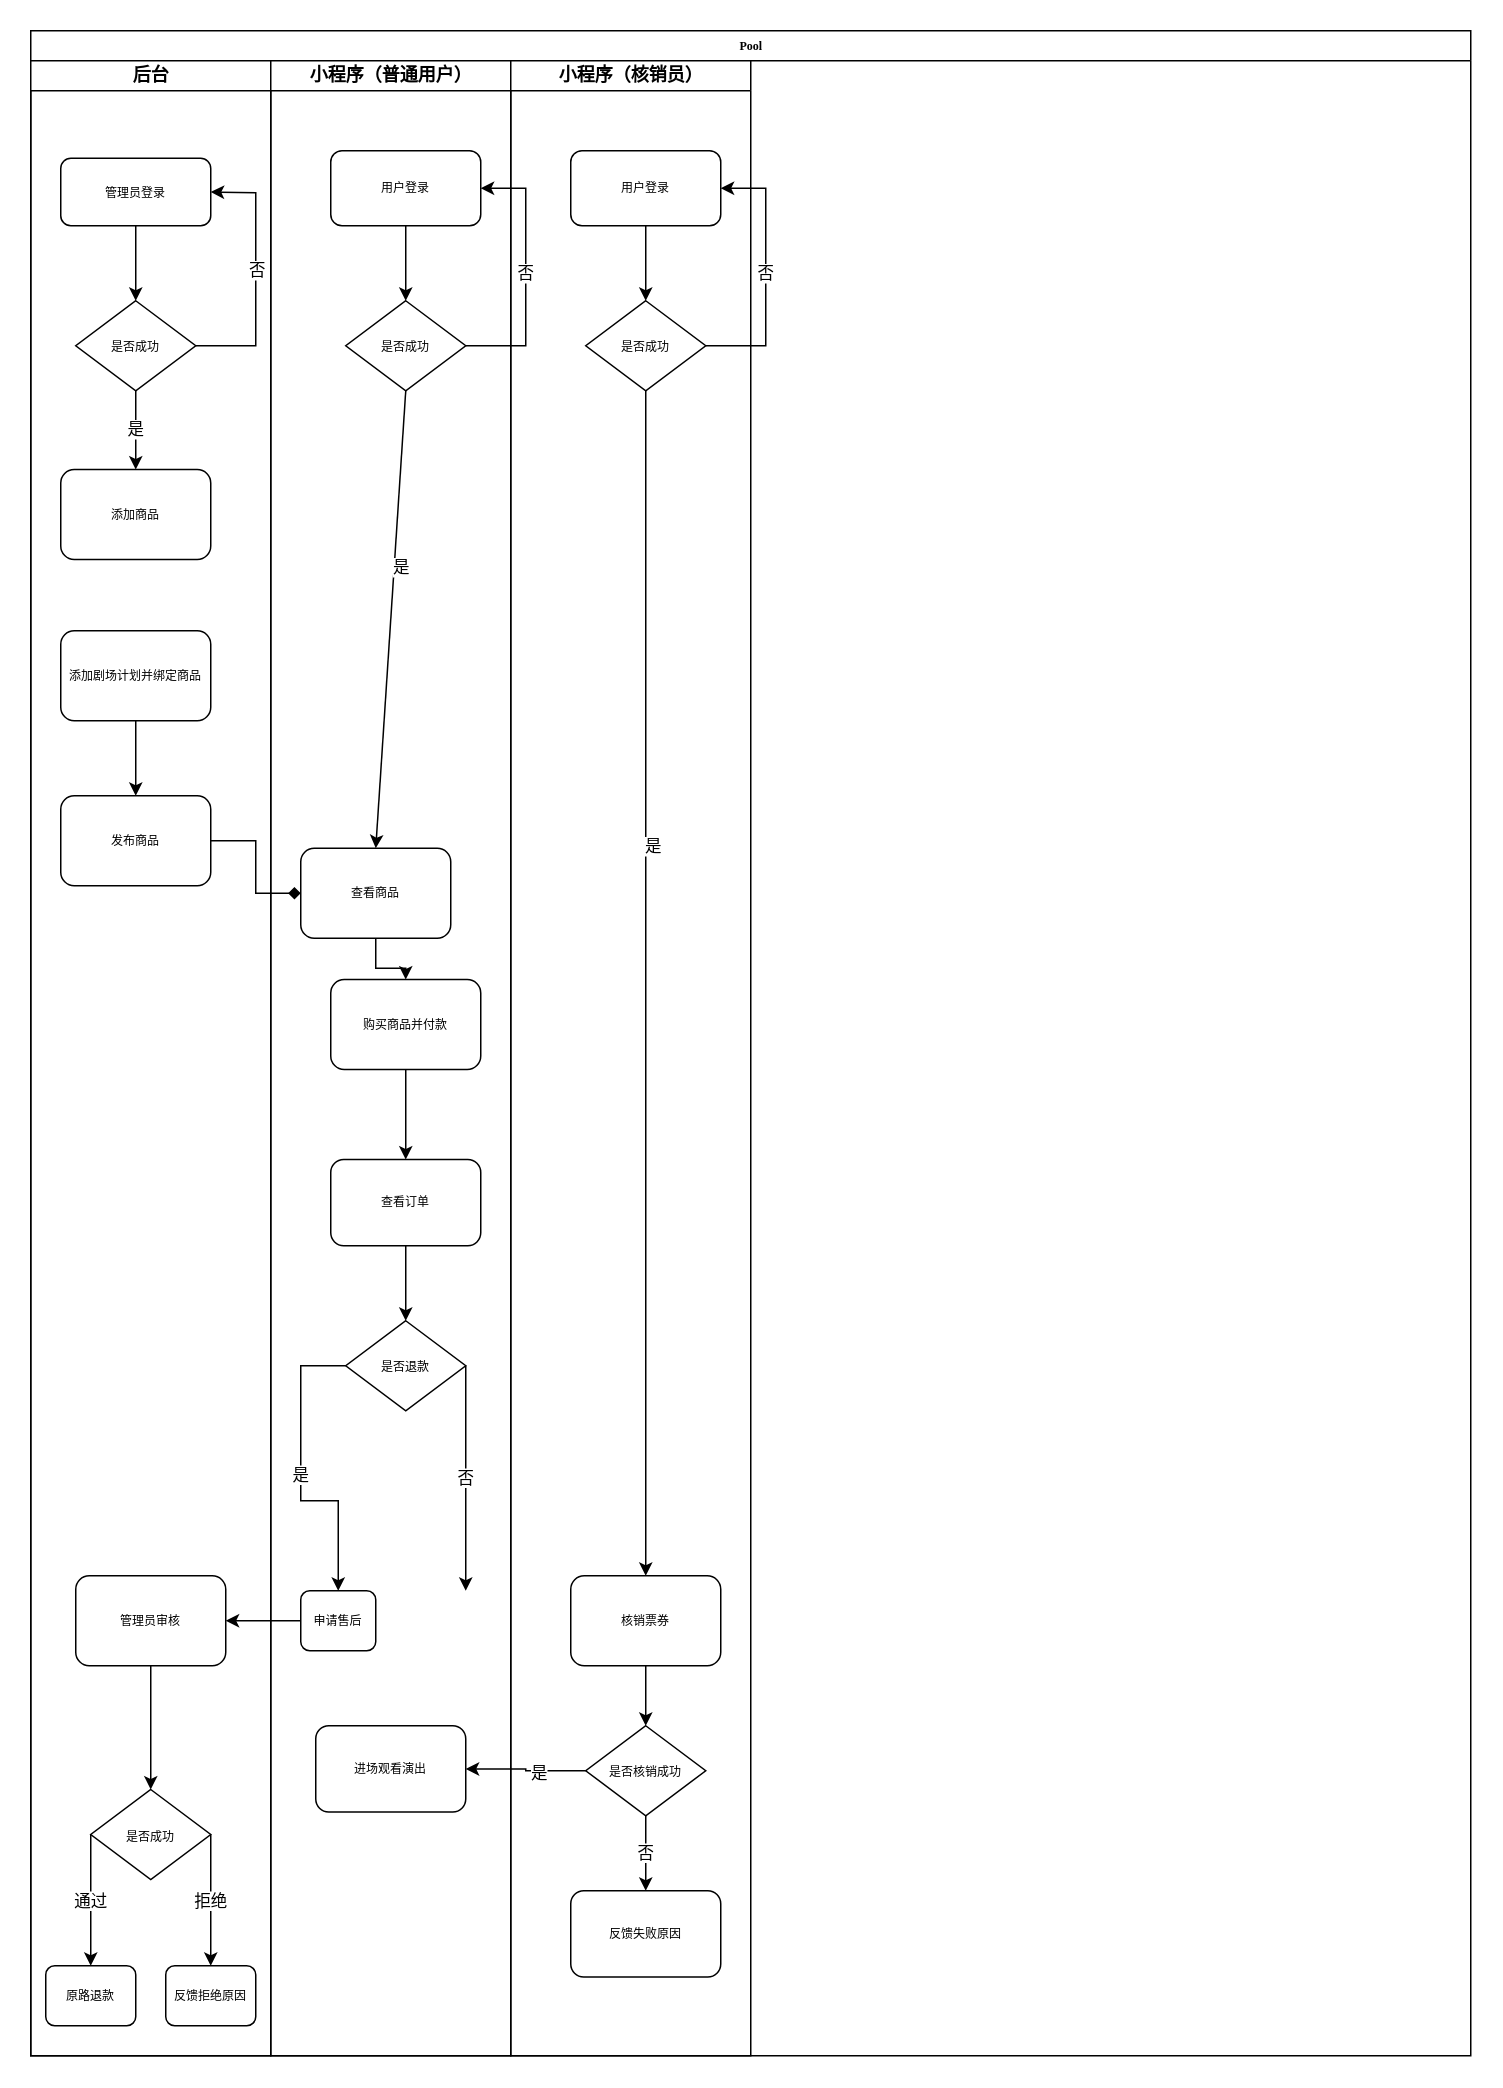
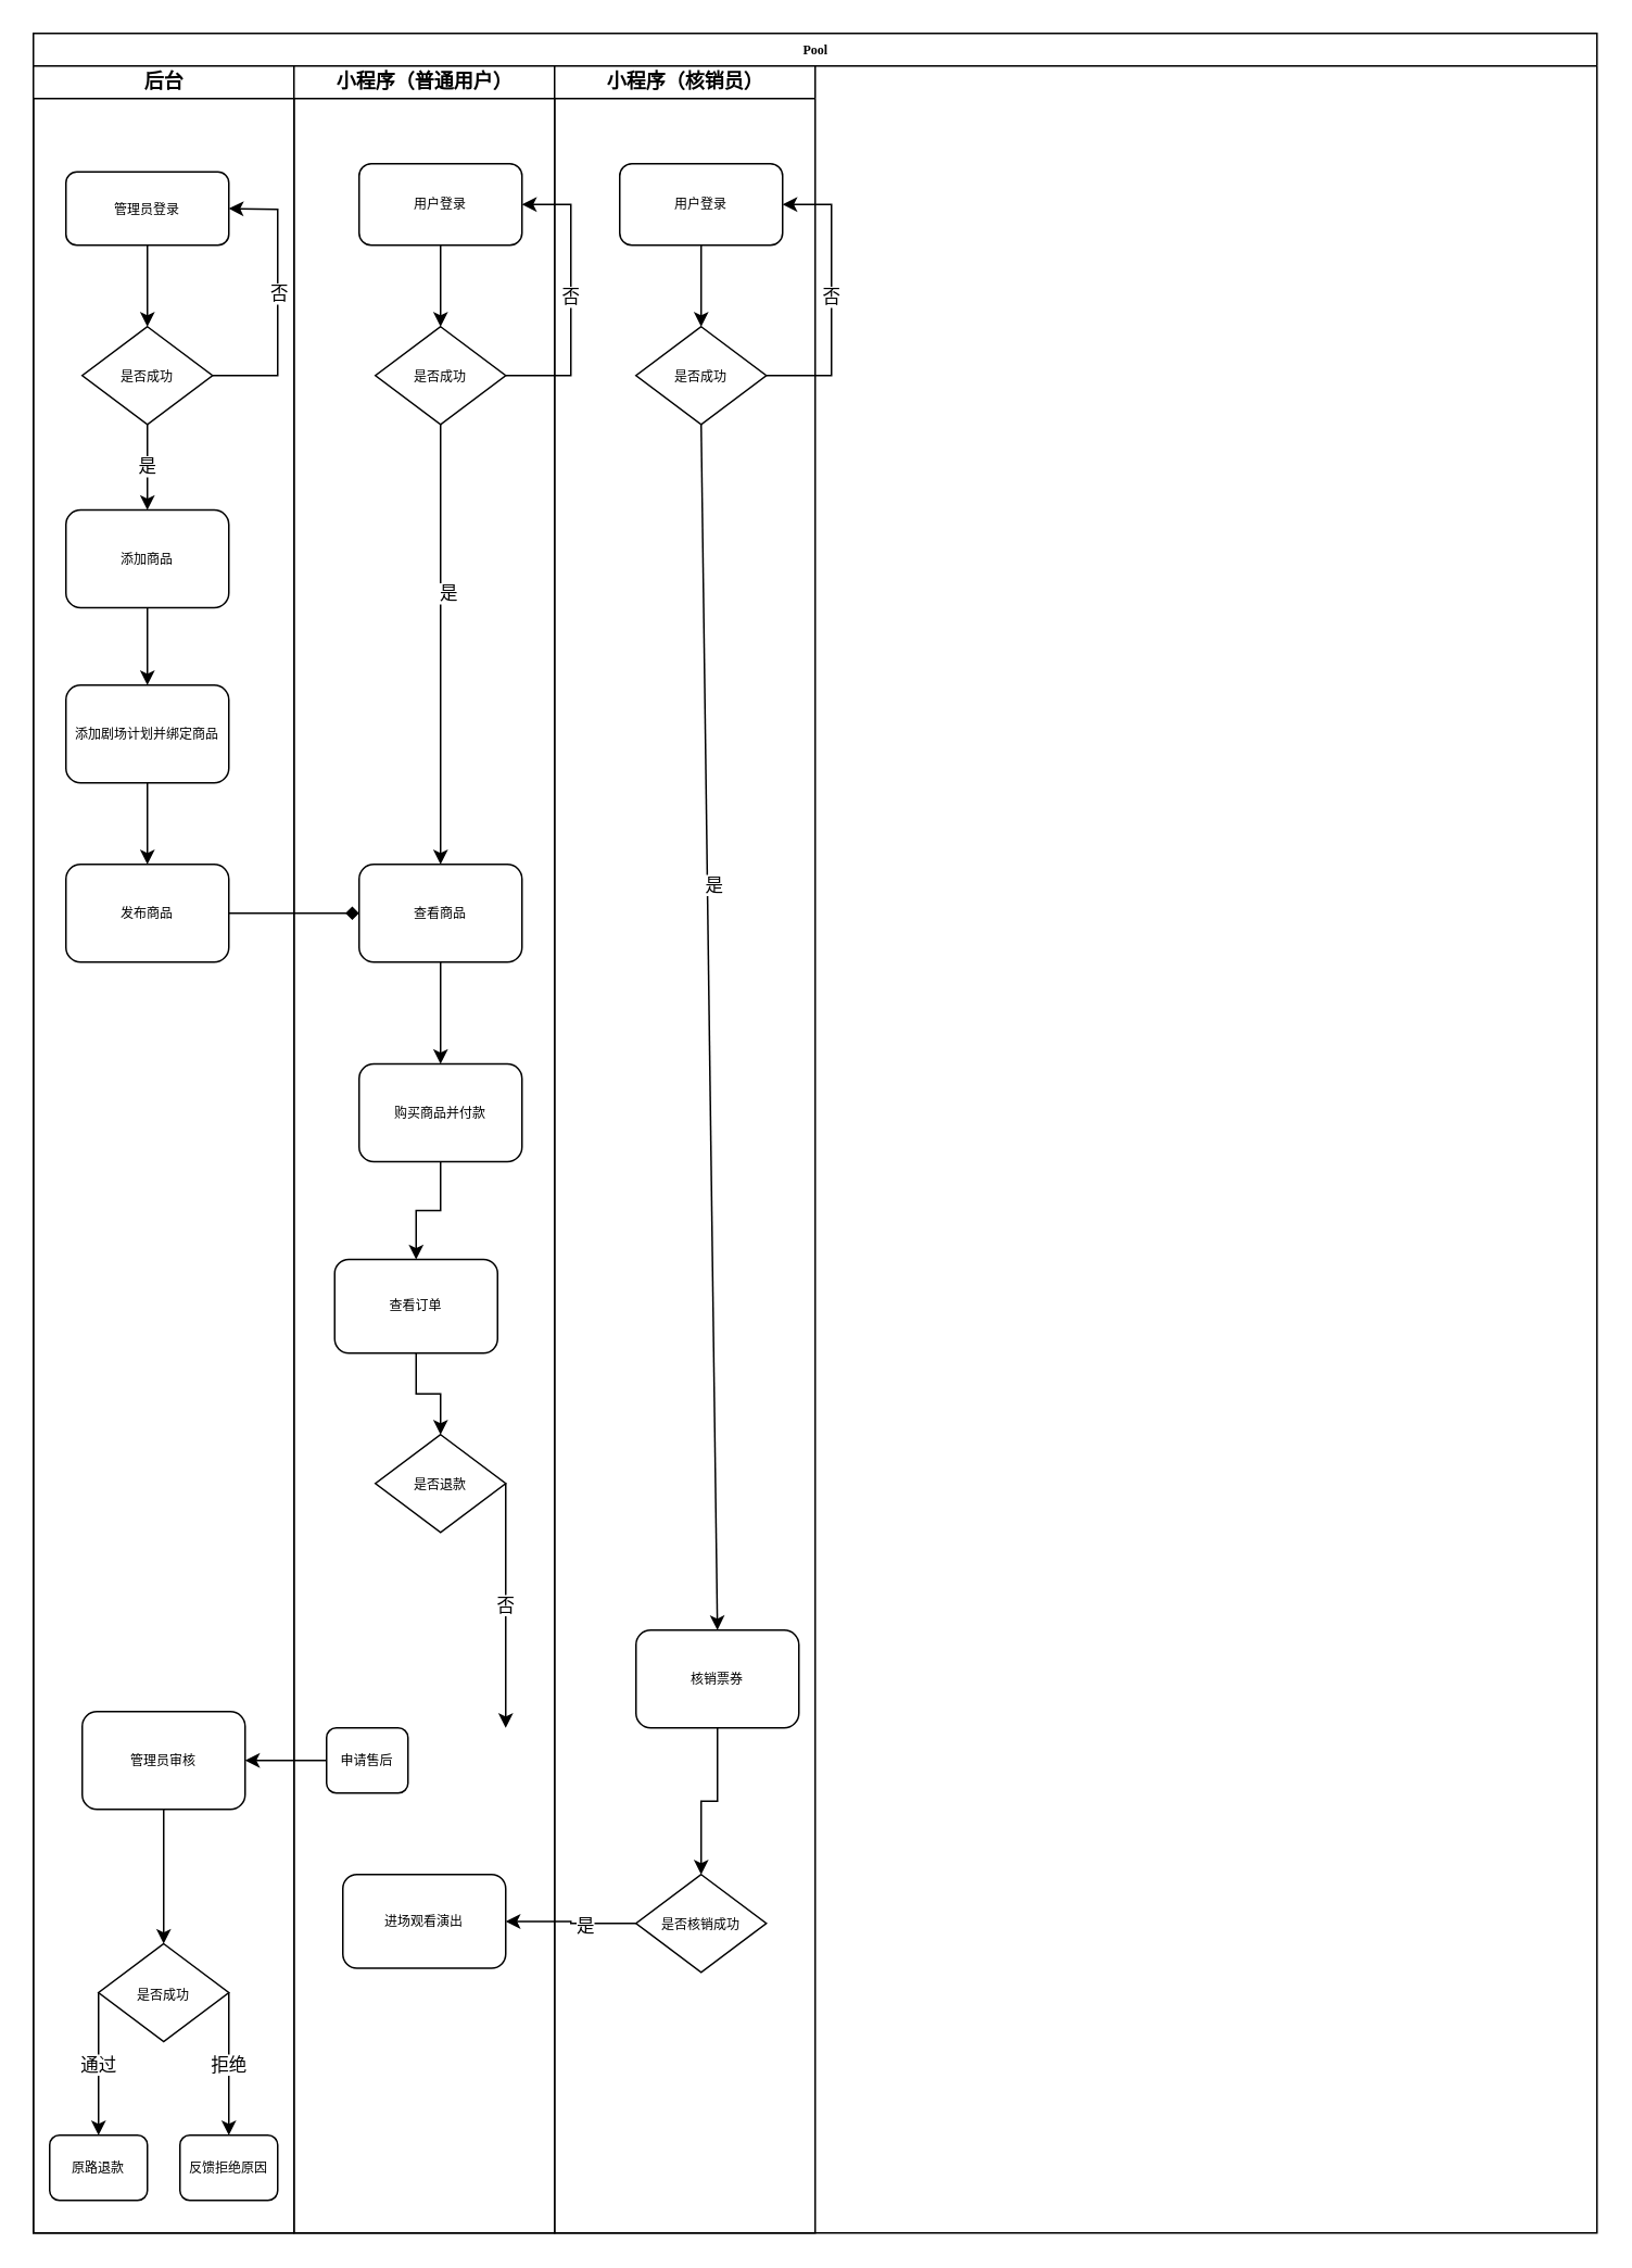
+ <mxCell id="6" value="" style="edgeStyle=orthogonalEdgeStyle;rounded=0;orthogonalLoop=1;jettySize=auto;html=1;" edge="1" parent="3" source="7" target="21"><mxGeometry relative="1" as="geometry" /></mxCell>
- <mxCell id="26" value="查看商品" style="rounded=1;whiteSpace=wrap;html=1;shadow=0;labelBackgroundColor=none;strokeWidth=1;fontFamily=Verdana;fontSize=8;align=center;" vertex="1" parent="22"><mxGeometry x="20" y="525" width="100" height="60" as="geometry" /></mxCell>
+ <mxCell id="26" value="查看商品" style="rounded=1;whiteSpace=wrap;html=1;shadow=0;labelBackgroundColor=none;strokeWidth=1;fontFamily=Verdana;fontSize=8;align=center;" vertex="1" parent="22"><mxGeometry x="40" y="490" width="100" height="60" as="geometry" /></mxCell>
- <mxCell id="34" value="查看订单" style="rounded=1;whiteSpace=wrap;html=1;shadow=0;labelBackgroundColor=none;strokeWidth=1;fontFamily=Verdana;fontSize=8;align=center;" vertex="1" parent="22"><mxGeometry x="40" y="732.5" width="100" height="57.5" as="geometry" /></mxCell>
+ <mxCell id="34" value="查看订单" style="rounded=1;whiteSpace=wrap;html=1;shadow=0;labelBackgroundColor=none;strokeWidth=1;fontFamily=Verdana;fontSize=8;align=center;" vertex="1" parent="22"><mxGeometry x="25" y="732.5" width="100" height="57.5" as="geometry" /></mxCell>
- <mxCell id="36" value="是" style="edgeStyle=orthogonalEdgeStyle;rounded=0;orthogonalLoop=1;jettySize=auto;html=1;" edge="1" parent="22" source="37" target="35"><mxGeometry relative="1" as="geometry"><Array as="points"><mxPoint x="20" y="870" /><mxPoint x="20" y="960" /><mxPoint x="45" y="960" /></Array></mxGeometry></mxCell>
- <mxCell id="46" value="核销票券" style="rounded=1;whiteSpace=wrap;html=1;shadow=0;labelBackgroundColor=none;strokeWidth=1;fontFamily=Verdana;fontSize=8;align=center;" vertex="1" parent="42"><mxGeometry x="40" y="1010" width="100" height="60" as="geometry" /></mxCell>
+ <mxCell id="46" value="核销票券" style="rounded=1;whiteSpace=wrap;html=1;shadow=0;labelBackgroundColor=none;strokeWidth=1;fontFamily=Verdana;fontSize=8;align=center;" vertex="1" parent="42"><mxGeometry x="50" y="960" width="100" height="60" as="geometry" /></mxCell>
- <mxCell id="51" value="否" style="edgeStyle=orthogonalEdgeStyle;rounded=0;orthogonalLoop=1;jettySize=auto;html=1;" edge="1" parent="42" source="52" target="53"><mxGeometry relative="1" as="geometry" /></mxCell>
- <mxCell id="53" value="反馈失败原因" style="rounded=1;whiteSpace=wrap;html=1;shadow=0;labelBackgroundColor=none;strokeWidth=1;fontFamily=Verdana;fontSize=8;align=center;" vertex="1" parent="42"><mxGeometry x="40" y="1220" width="100" height="57.5" as="geometry" /></mxCell>
